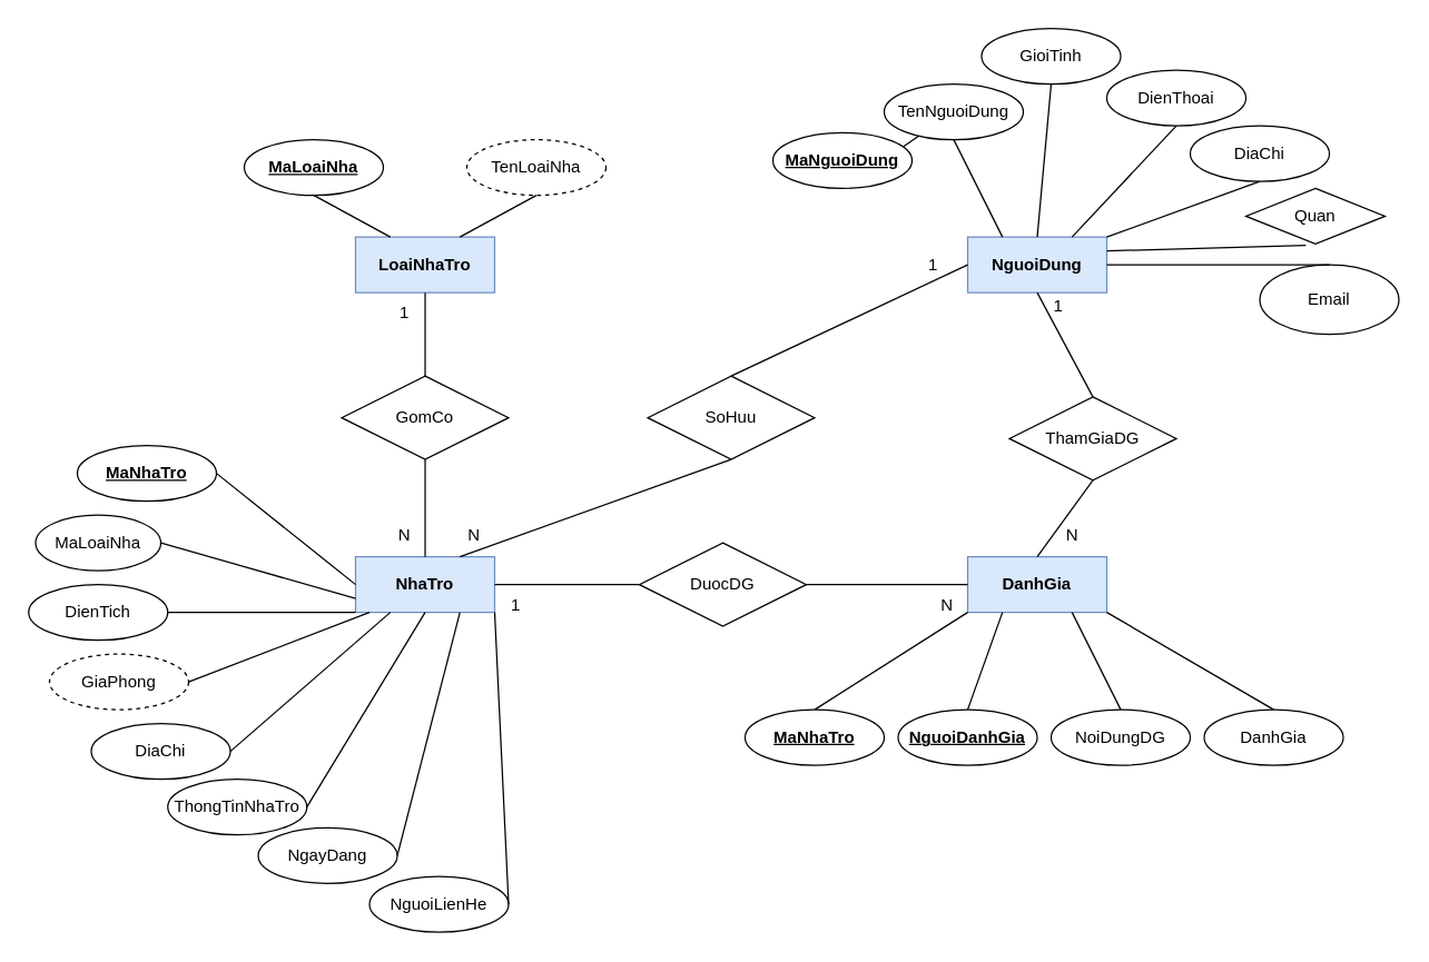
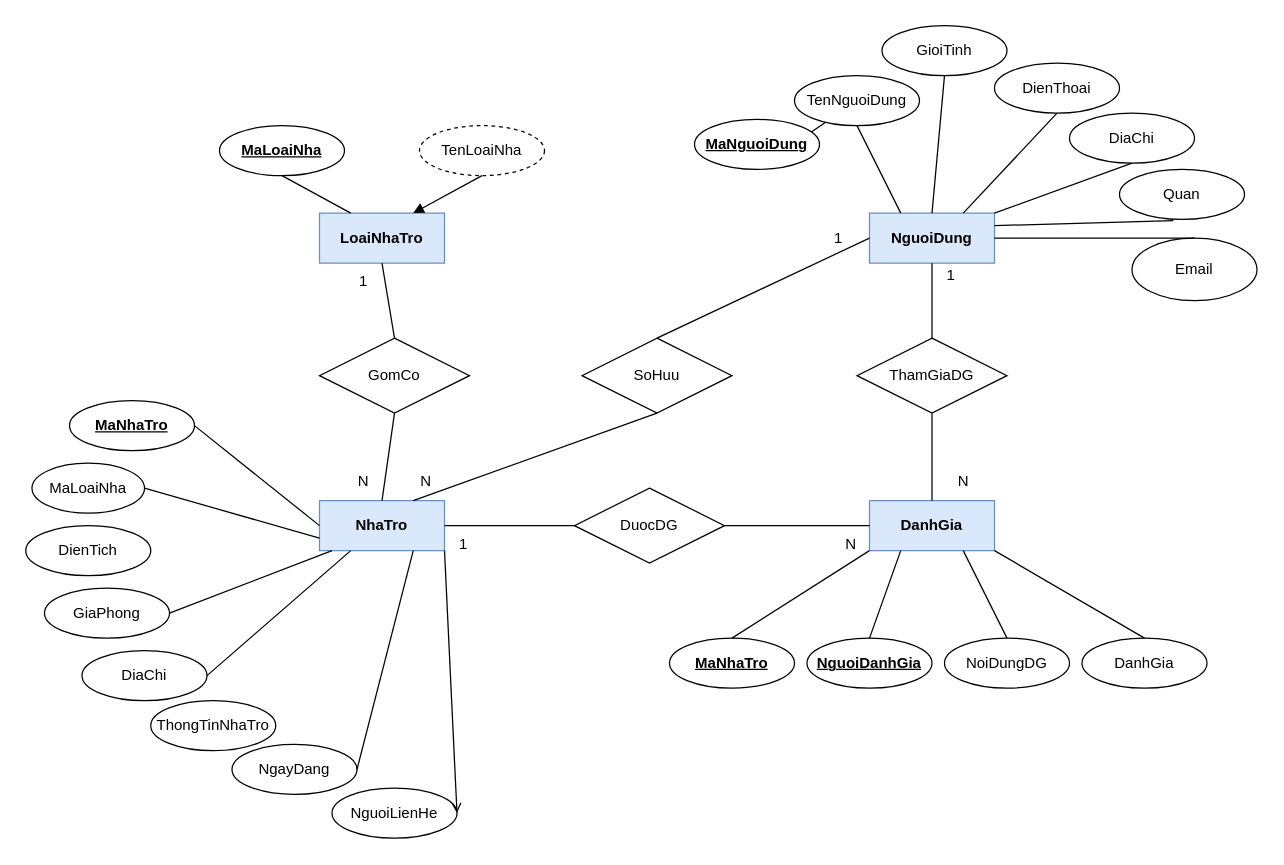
- <mxCell id="48" value="Quan" style="rhombus;whiteSpace=wrap;html=1;align=center;" vertex="1" parent="1"><mxGeometry x="895" y="135" width="100" height="40" as="geometry" /></mxCell>
+ <mxCell id="48" value="Quan" style="ellipse;whiteSpace=wrap;html=1;align=center;" vertex="1" parent="1"><mxGeometry x="895" y="135" width="100" height="40" as="geometry" /></mxCell>
- <mxCell id="28" value="" style="endArrow=none;html=1;rounded=0;exitX=0.5;exitY=1;exitDx=0;exitDy=0;entryX=0.75;entryY=0;entryDx=0;entryDy=0;" edge="1" parent="1" source="26" target="2"><mxGeometry relative="1" as="geometry"><mxPoint x="365" y="175" as="sourcePoint" /><mxPoint x="525" y="175" as="targetPoint" /></mxGeometry></mxCell>
+ <mxCell id="28" value="" style="endArrow=block;html=1;rounded=0;exitX=0.5;exitY=1;exitDx=0;exitDy=0;entryX=0.75;entryY=0;entryDx=0;entryDy=0;" edge="1" parent="1" source="26" target="2"><mxGeometry relative="1" as="geometry"><mxPoint x="365" y="175" as="sourcePoint" /><mxPoint x="525" y="175" as="targetPoint" /></mxGeometry></mxCell>
- <mxCell id="6" value="GomCo" style="shape=rhombus;perimeter=rhombusPerimeter;whiteSpace=wrap;html=1;align=center;" vertex="1" parent="1"><mxGeometry x="245" y="270" width="120" height="60" as="geometry" /></mxCell>
+ <mxCell id="6" value="GomCo" style="shape=rhombus;perimeter=rhombusPerimeter;whiteSpace=wrap;html=1;align=center;" vertex="1" parent="1"><mxGeometry x="255" y="270" width="120" height="60" as="geometry" /></mxCell>
- <mxCell id="8" value="ThamGiaDG" style="shape=rhombus;perimeter=rhombusPerimeter;whiteSpace=wrap;html=1;align=center;" vertex="1" parent="1"><mxGeometry x="725" y="285" width="120" height="60" as="geometry" /></mxCell>
+ <mxCell id="8" value="ThamGiaDG" style="shape=rhombus;perimeter=rhombusPerimeter;whiteSpace=wrap;html=1;align=center;" vertex="1" parent="1"><mxGeometry x="685" y="270" width="120" height="60" as="geometry" /></mxCell>
- <mxCell id="40" value="" style="endArrow=none;html=1;rounded=0;exitX=1;exitY=0.5;exitDx=0;exitDy=0;entryX=0;entryY=1;entryDx=0;entryDy=0;" edge="1" parent="1" source="31" target="3"><mxGeometry relative="1" as="geometry"><mxPoint x="155" y="480" as="sourcePoint" /><mxPoint x="315" y="480" as="targetPoint" /></mxGeometry></mxCell>
- <mxCell id="30" value="GiaPhong" style="ellipse;whiteSpace=wrap;html=1;align=center;dashed=1;" vertex="1" parent="1"><mxGeometry x="35" y="470" width="100" height="40" as="geometry" /></mxCell>
+ <mxCell id="30" value="GiaPhong" style="ellipse;whiteSpace=wrap;html=1;align=center;" vertex="1" parent="1"><mxGeometry x="35" y="470" width="100" height="40" as="geometry" /></mxCell>
- <mxCell id="43" value="" style="endArrow=none;html=1;rounded=0;exitX=1;exitY=0.5;exitDx=0;exitDy=0;entryX=0.5;entryY=1;entryDx=0;entryDy=0;" edge="1" parent="1" source="33" target="3"><mxGeometry relative="1" as="geometry"><mxPoint x="245" y="539.41" as="sourcePoint" /><mxPoint x="405" y="539.41" as="targetPoint" /></mxGeometry></mxCell>
- <mxCell id="45" value="" style="endArrow=none;html=1;rounded=0;exitX=1;exitY=1;exitDx=0;exitDy=0;entryX=1;entryY=0.5;entryDx=0;entryDy=0;" edge="1" parent="1" source="3" target="34"><mxGeometry relative="1" as="geometry"><mxPoint x="445" y="400" as="sourcePoint" /><mxPoint x="375" y="560" as="targetPoint" /></mxGeometry></mxCell>
+ <mxCell id="45" value="" style="endArrow=open;html=1;rounded=0;exitX=1;exitY=1;exitDx=0;exitDy=0;entryX=1;entryY=0.5;entryDx=0;entryDy=0;" edge="1" parent="1" source="3" target="34"><mxGeometry relative="1" as="geometry"><mxPoint x="445" y="400" as="sourcePoint" /><mxPoint x="375" y="560" as="targetPoint" /></mxGeometry></mxCell>
